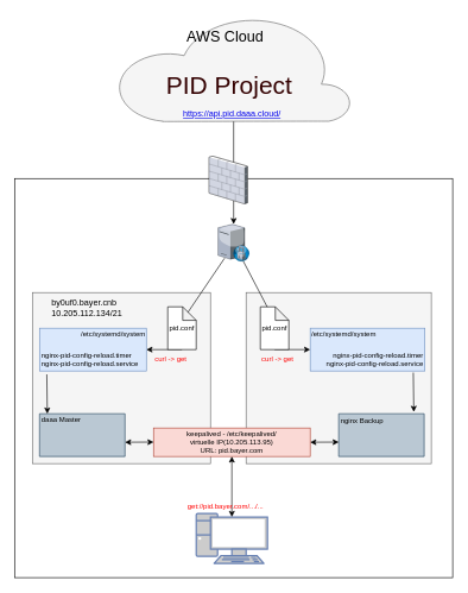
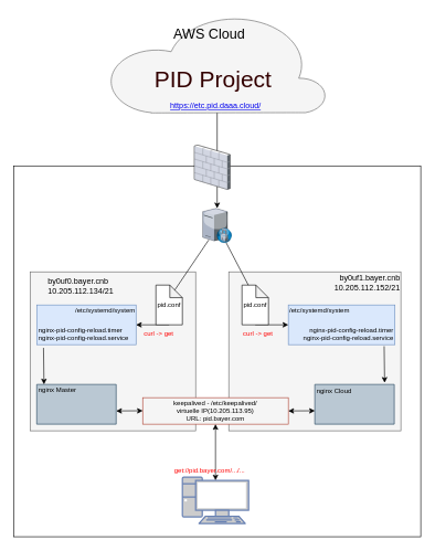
- <mxCell id="15" value="&lt;span lang=&quot;EN-US&quot;&gt;&lt;a href=&quot;https://api.pid.daaa.cloud/api/proxyconfig&quot;&gt;https://api.pid.daaa.cloud/&lt;/a&gt;&lt;/span&gt;" style="text;html=1;resizable=0;points=[];autosize=1;align=left;verticalAlign=top;spacingTop=-4;" vertex="1" parent="1"><mxGeometry x="255" y="150" width="160" height="20" as="geometry" /></mxCell>
+ <mxCell id="15" value="&lt;span lang=&quot;EN-US&quot;&gt;&lt;a href=&quot;https://api.pid.daaa.cloud/api/proxyconfig&quot;&gt;https://etc.pid.daaa.cloud/&lt;/a&gt;&lt;/span&gt;" style="text;html=1;resizable=0;points=[];autosize=1;align=left;verticalAlign=top;spacingTop=-4;" vertex="1" parent="1"><mxGeometry x="255" y="150" width="160" height="20" as="geometry" /></mxCell>
+ <mxCell id="7" value="by0uf1.bayer.cnb&lt;br&gt;10.205.112.152/21" style="text;html=1;resizable=0;points=[];autosize=1;align=right;verticalAlign=top;spacingTop=-4;" vertex="1" parent="1"><mxGeometry x="485" y="410" width="120" height="30" as="geometry" /></mxCell>
- <mxCell id="10" value="daaa Master" style="text;html=1;resizable=0;points=[];autosize=1;align=left;verticalAlign=top;spacingTop=-4;fontSize=10;" vertex="1" parent="1"><mxGeometry x="56" y="580" width="80" height="20" as="geometry" /></mxCell>
+ <mxCell id="10" value="nginx Master" style="text;html=1;resizable=0;points=[];autosize=1;align=left;verticalAlign=top;spacingTop=-4;fontSize=10;" vertex="1" parent="1"><mxGeometry x="56" y="580" width="80" height="20" as="geometry" /></mxCell>
- <mxCell id="11" value="nginx Backup" style="text;html=1;resizable=0;points=[];autosize=1;align=left;verticalAlign=top;spacingTop=-4;fontSize=10;" vertex="1" parent="1"><mxGeometry x="476" y="581" width="80" height="10" as="geometry" /></mxCell>
+ <mxCell id="11" value="nginx Cloud" style="text;html=1;resizable=0;points=[];autosize=1;align=left;verticalAlign=top;spacingTop=-4;fontSize=10;" vertex="1" parent="1"><mxGeometry x="476" y="581" width="80" height="10" as="geometry" /></mxCell>
- <mxCell id="23" value="keepalived - /etc/keepalived/ &lt;br style=&quot;font-size: 10px&quot;&gt;virtuelle IP(10.205.113.95)&lt;br&gt;URL: pid.bayer.com" style="rounded=0;whiteSpace=wrap;html=1;fontSize=10;fillColor=#fad9d5;strokeColor=#ae4132;" vertex="1" parent="1"><mxGeometry x="215" y="600" width="220" height="40" as="geometry" /></mxCell>
+ <mxCell id="23" value="keepalived - /etc/keepalived/ &lt;br style=&quot;font-size: 10px&quot;&gt;virtuelle IP(10.205.113.95)&lt;br&gt;URL: pid.bayer.com" style="rounded=0;whiteSpace=wrap;html=1;fontSize=10;fillColor=#f5f5f5;strokeColor=#ae4132;" vertex="1" parent="1"><mxGeometry x="215" y="600" width="220" height="40" as="geometry" /></mxCell>
